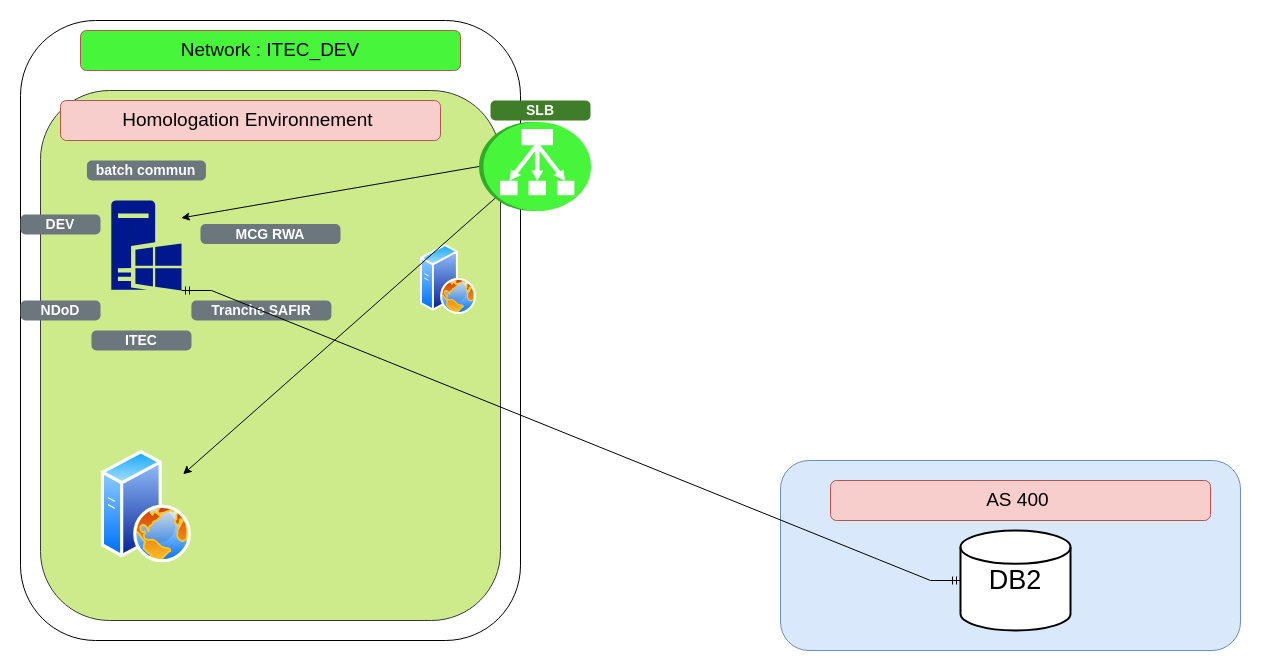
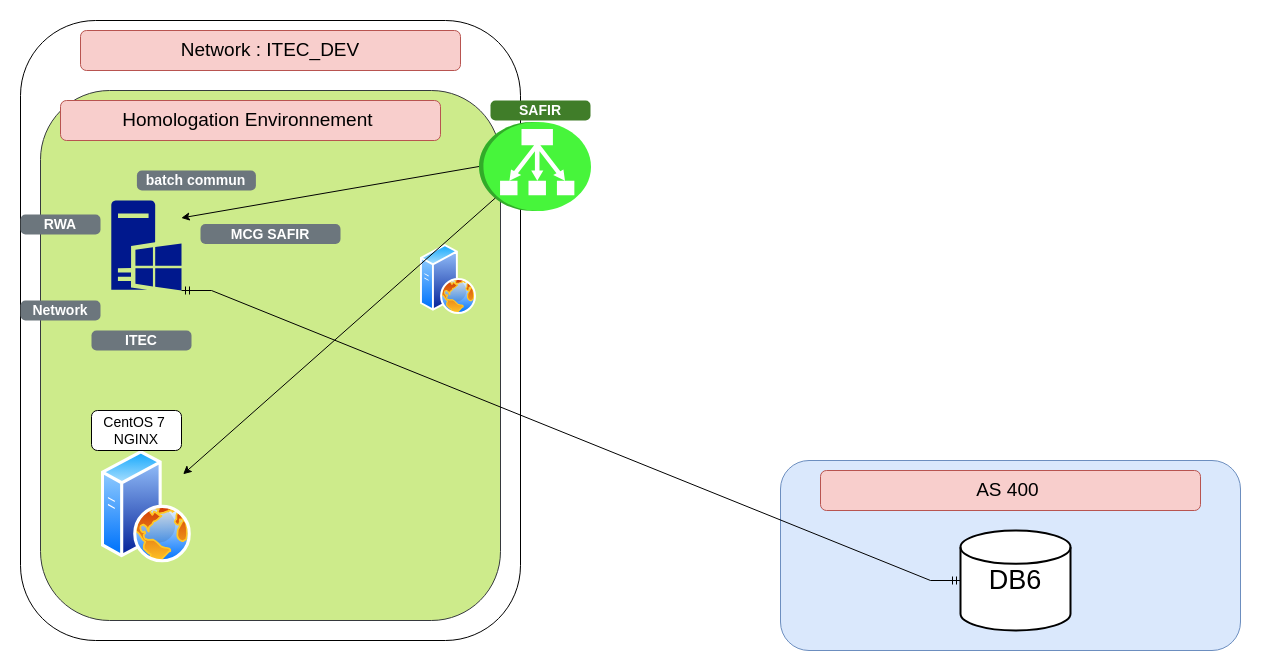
- <mxCell id="5" value="&lt;font style=&quot;font-size: 19px;&quot;&gt;Network : ITEC_DEV&lt;/font&gt;" style="rounded=1;whiteSpace=wrap;html=1;fillColor=#47f53b;strokeColor=#b85450;" vertex="1" parent="1"><mxGeometry x="80" y="30" width="380" height="40" as="geometry" /></mxCell>
+ <mxCell id="5" value="&lt;font style=&quot;font-size: 19px;&quot;&gt;Network : ITEC_DEV&lt;/font&gt;" style="rounded=1;whiteSpace=wrap;html=1;fillColor=#f8cecc;strokeColor=#b85450;" vertex="1" parent="1"><mxGeometry x="80" y="30" width="380" height="40" as="geometry" /></mxCell>
- <mxCell id="22" value="SLB" style="html=1;shadow=0;dashed=0;shape=mxgraph.bootstrap.rrect;rSize=5;strokeColor=none;strokeWidth=1;fillColor=#407D29;fontColor=#FFFFFF;whiteSpace=wrap;align=center;verticalAlign=middle;spacingLeft=0;fontStyle=1;fontSize=14;spacing=5;" vertex="1" parent="1"><mxGeometry x="490" y="100" width="100" height="20" as="geometry" /></mxCell>
+ <mxCell id="22" value="SAFIR" style="html=1;shadow=0;dashed=0;shape=mxgraph.bootstrap.rrect;rSize=5;strokeColor=none;strokeWidth=1;fillColor=#407D29;fontColor=#FFFFFF;whiteSpace=wrap;align=center;verticalAlign=middle;spacingLeft=0;fontStyle=1;fontSize=14;spacing=5;" vertex="1" parent="1"><mxGeometry x="490" y="100" width="100" height="20" as="geometry" /></mxCell>
- <mxCell id="9" value="batch commun" style="html=1;shadow=0;dashed=0;shape=mxgraph.bootstrap.rrect;rSize=5;strokeColor=none;strokeWidth=1;fillColor=#6C767D;fontColor=#FFFFFF;whiteSpace=wrap;align=center;verticalAlign=middle;spacingLeft=0;fontStyle=1;fontSize=14;spacing=5;" vertex="1" parent="1"><mxGeometry x="86.4" y="160" width="119" height="20" as="geometry" /></mxCell>
+ <mxCell id="9" value="batch commun" style="html=1;shadow=0;dashed=0;shape=mxgraph.bootstrap.rrect;rSize=5;strokeColor=none;strokeWidth=1;fillColor=#6C767D;fontColor=#FFFFFF;whiteSpace=wrap;align=center;verticalAlign=middle;spacingLeft=0;fontStyle=1;fontSize=14;spacing=5;" vertex="1" parent="1"><mxGeometry x="136.4" y="170" width="119" height="20" as="geometry" /></mxCell>
- <mxCell id="11" value="DEV" style="html=1;shadow=0;dashed=0;shape=mxgraph.bootstrap.rrect;rSize=5;strokeColor=none;strokeWidth=1;fillColor=#6C767D;fontColor=#FFFFFF;whiteSpace=wrap;align=center;verticalAlign=middle;spacingLeft=0;fontStyle=1;fontSize=14;spacing=5;" vertex="1" parent="1"><mxGeometry x="20" y="214" width="80" height="20" as="geometry" /></mxCell>
+ <mxCell id="11" value="RWA" style="html=1;shadow=0;dashed=0;shape=mxgraph.bootstrap.rrect;rSize=5;strokeColor=none;strokeWidth=1;fillColor=#6C767D;fontColor=#FFFFFF;whiteSpace=wrap;align=center;verticalAlign=middle;spacingLeft=0;fontStyle=1;fontSize=14;spacing=5;" vertex="1" parent="1"><mxGeometry x="20" y="214" width="80" height="20" as="geometry" /></mxCell>
- <mxCell id="12" value="MCG RWA" style="html=1;shadow=0;dashed=0;shape=mxgraph.bootstrap.rrect;rSize=5;strokeColor=none;strokeWidth=1;fillColor=#6C767D;fontColor=#FFFFFF;whiteSpace=wrap;align=center;verticalAlign=middle;spacingLeft=0;fontStyle=1;fontSize=14;spacing=5;" vertex="1" parent="1"><mxGeometry x="200" y="223.5" width="140" height="20" as="geometry" /></mxCell>
+ <mxCell id="12" value="MCG SAFIR" style="html=1;shadow=0;dashed=0;shape=mxgraph.bootstrap.rrect;rSize=5;strokeColor=none;strokeWidth=1;fillColor=#6C767D;fontColor=#FFFFFF;whiteSpace=wrap;align=center;verticalAlign=middle;spacingLeft=0;fontStyle=1;fontSize=14;spacing=5;" vertex="1" parent="1"><mxGeometry x="200" y="223.5" width="140" height="20" as="geometry" /></mxCell>
- <mxCell id="10" value="NDoD" style="html=1;shadow=0;dashed=0;shape=mxgraph.bootstrap.rrect;rSize=5;strokeColor=none;strokeWidth=1;fillColor=#6C767D;fontColor=#FFFFFF;whiteSpace=wrap;align=center;verticalAlign=middle;spacingLeft=0;fontStyle=1;fontSize=14;spacing=5;" vertex="1" parent="1"><mxGeometry x="20" y="300" width="80" height="20" as="geometry" /></mxCell>
+ <mxCell id="10" value="Network" style="html=1;shadow=0;dashed=0;shape=mxgraph.bootstrap.rrect;rSize=5;strokeColor=none;strokeWidth=1;fillColor=#6C767D;fontColor=#FFFFFF;whiteSpace=wrap;align=center;verticalAlign=middle;spacingLeft=0;fontStyle=1;fontSize=14;spacing=5;" vertex="1" parent="1"><mxGeometry x="20" y="300" width="80" height="20" as="geometry" /></mxCell>
- <mxCell id="13" value="Tranche SAFIR" style="html=1;shadow=0;dashed=0;shape=mxgraph.bootstrap.rrect;rSize=5;strokeColor=none;strokeWidth=1;fillColor=#6C767D;fontColor=#FFFFFF;whiteSpace=wrap;align=center;verticalAlign=middle;spacingLeft=0;fontStyle=1;fontSize=14;spacing=5;" vertex="1" parent="1"><mxGeometry x="190.9" y="300" width="140" height="20" as="geometry" /></mxCell>
+ <mxCell id="7" value="&lt;font style=&quot;font-size: 14px;&quot;&gt;CentOS 7&amp;nbsp; NGINX&lt;/font&gt;" style="rounded=1;whiteSpace=wrap;html=1;glass=0;" vertex="1" parent="1"><mxGeometry x="91" y="410" width="90" height="40" as="geometry" /></mxCell>
- <mxCell id="20" value="&lt;font style=&quot;font-size: 19px;&quot;&gt;AS 400&amp;nbsp;&lt;/font&gt;" style="rounded=1;whiteSpace=wrap;html=1;fillColor=#f8cecc;strokeColor=#b85450;" vertex="1" parent="1"><mxGeometry x="830" y="480" width="380" height="40" as="geometry" /></mxCell>
+ <mxCell id="20" value="&lt;font style=&quot;font-size: 19px;&quot;&gt;AS 400&amp;nbsp;&lt;/font&gt;" style="rounded=1;whiteSpace=wrap;html=1;fillColor=#f8cecc;strokeColor=#b85450;" vertex="1" parent="1"><mxGeometry x="820" y="470" width="380" height="40" as="geometry" /></mxCell>
- <mxCell id="18" value="&lt;font style=&quot;font-size: 27px;&quot;&gt;DB2&lt;/font&gt;" style="strokeWidth=2;html=1;shape=mxgraph.flowchart.database;whiteSpace=wrap;" vertex="1" parent="1"><mxGeometry x="960" y="530" width="110" height="100" as="geometry" /></mxCell>
+ <mxCell id="18" value="&lt;font style=&quot;font-size: 27px;&quot;&gt;DB6&lt;/font&gt;" style="strokeWidth=2;html=1;shape=mxgraph.flowchart.database;whiteSpace=wrap;" vertex="1" parent="1"><mxGeometry x="960" y="530" width="110" height="100" as="geometry" /></mxCell>
